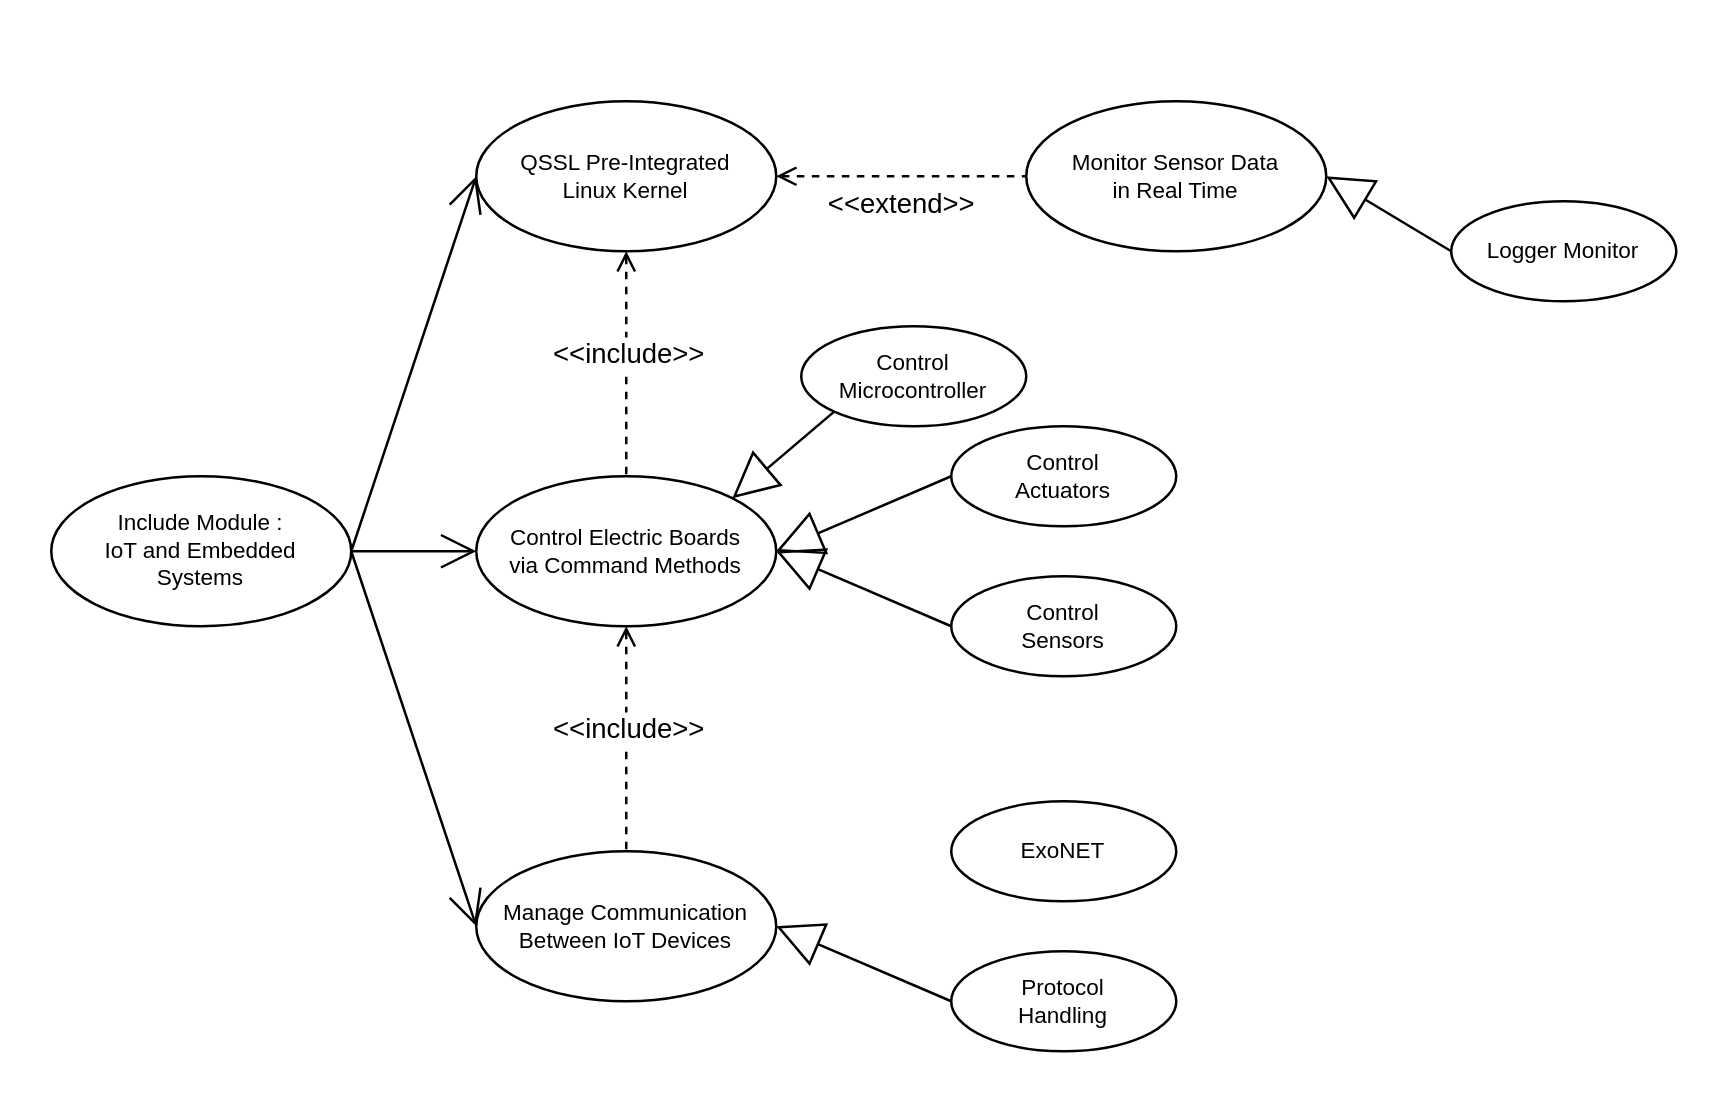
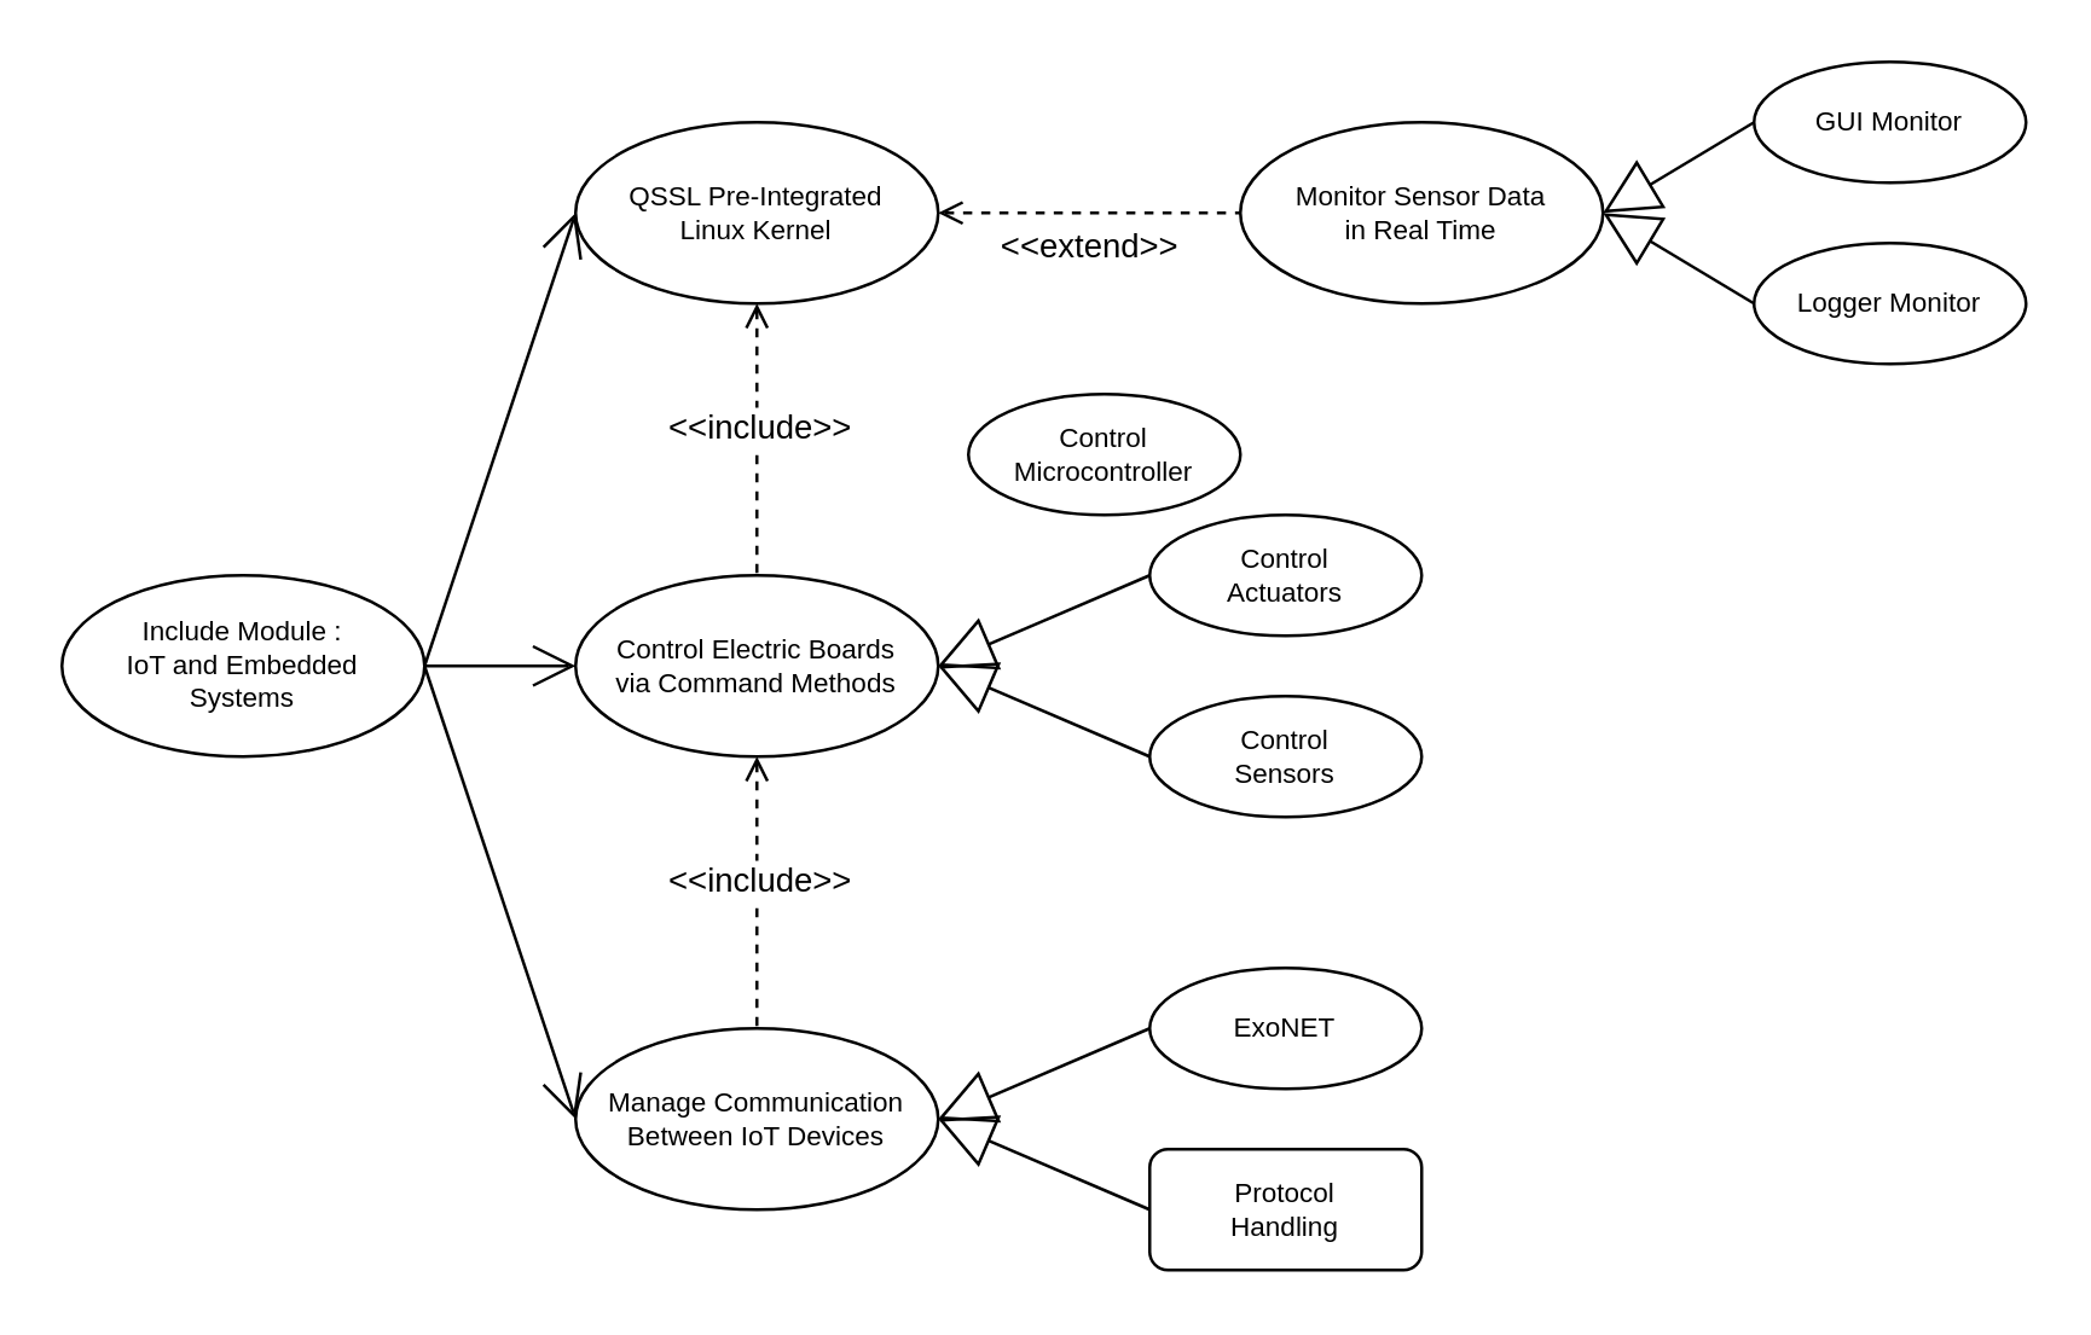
+ <mxCell id="16" value="GUI Monitor" style="ellipse;whiteSpace=wrap;html=1;fontSize=9;" parent="1" vertex="1"><mxGeometry x="580" y="20" width="90" height="40" as="geometry" /></mxCell>
+ <mxCell id="18" value="" style="endArrow=none;endSize=16;endFill=0;html=1;rounded=0;exitX=1;exitY=0.5;exitDx=0;exitDy=0;entryX=0;entryY=0.5;entryDx=0;entryDy=0;startArrow=block;startFill=0;startSize=16;" parent="1" source="3" target="16" edge="1"><mxGeometry width="160" relative="1" as="geometry"><mxPoint x="530" y="70" as="sourcePoint" /><mxPoint x="580" y="40" as="targetPoint" /></mxGeometry></mxCell>
- <mxCell id="7" value="" style="endArrow=none;endSize=16;endFill=0;html=1;rounded=0;exitX=1;exitY=0;exitDx=0;exitDy=0;entryX=0;entryY=1;entryDx=0;entryDy=0;startArrow=block;startFill=0;startSize=16;" parent="1" source="5" target="6" edge="1"><mxGeometry width="160" relative="1" as="geometry"><mxPoint x="370" y="237.5" as="sourcePoint" /><mxPoint x="410" y="202.5" as="targetPoint" /></mxGeometry></mxCell>
+ <mxCell id="24" value="" style="endArrow=none;endSize=16;endFill=0;html=1;rounded=0;exitX=1;exitY=0.5;exitDx=0;exitDy=0;entryX=0;entryY=0.5;entryDx=0;entryDy=0;startArrow=block;startFill=0;startSize=16;" parent="1" source="4" target="22" edge="1"><mxGeometry width="160" relative="1" as="geometry"><mxPoint x="310" y="370" as="sourcePoint" /><mxPoint x="343" y="324" as="targetPoint" /></mxGeometry></mxCell>
- <mxCell id="23" value="Protocol&lt;div&gt;Handling&lt;/div&gt;" style="ellipse;whiteSpace=wrap;html=1;fontSize=9;" parent="1" vertex="1"><mxGeometry x="380" y="380" width="90" height="40" as="geometry" /></mxCell>
+ <mxCell id="23" value="Protocol&lt;div&gt;Handling&lt;/div&gt;" style="whiteSpace=wrap;html=1;fontSize=9;rounded=1;" parent="1" vertex="1"><mxGeometry x="380" y="380" width="90" height="40" as="geometry" /></mxCell>
